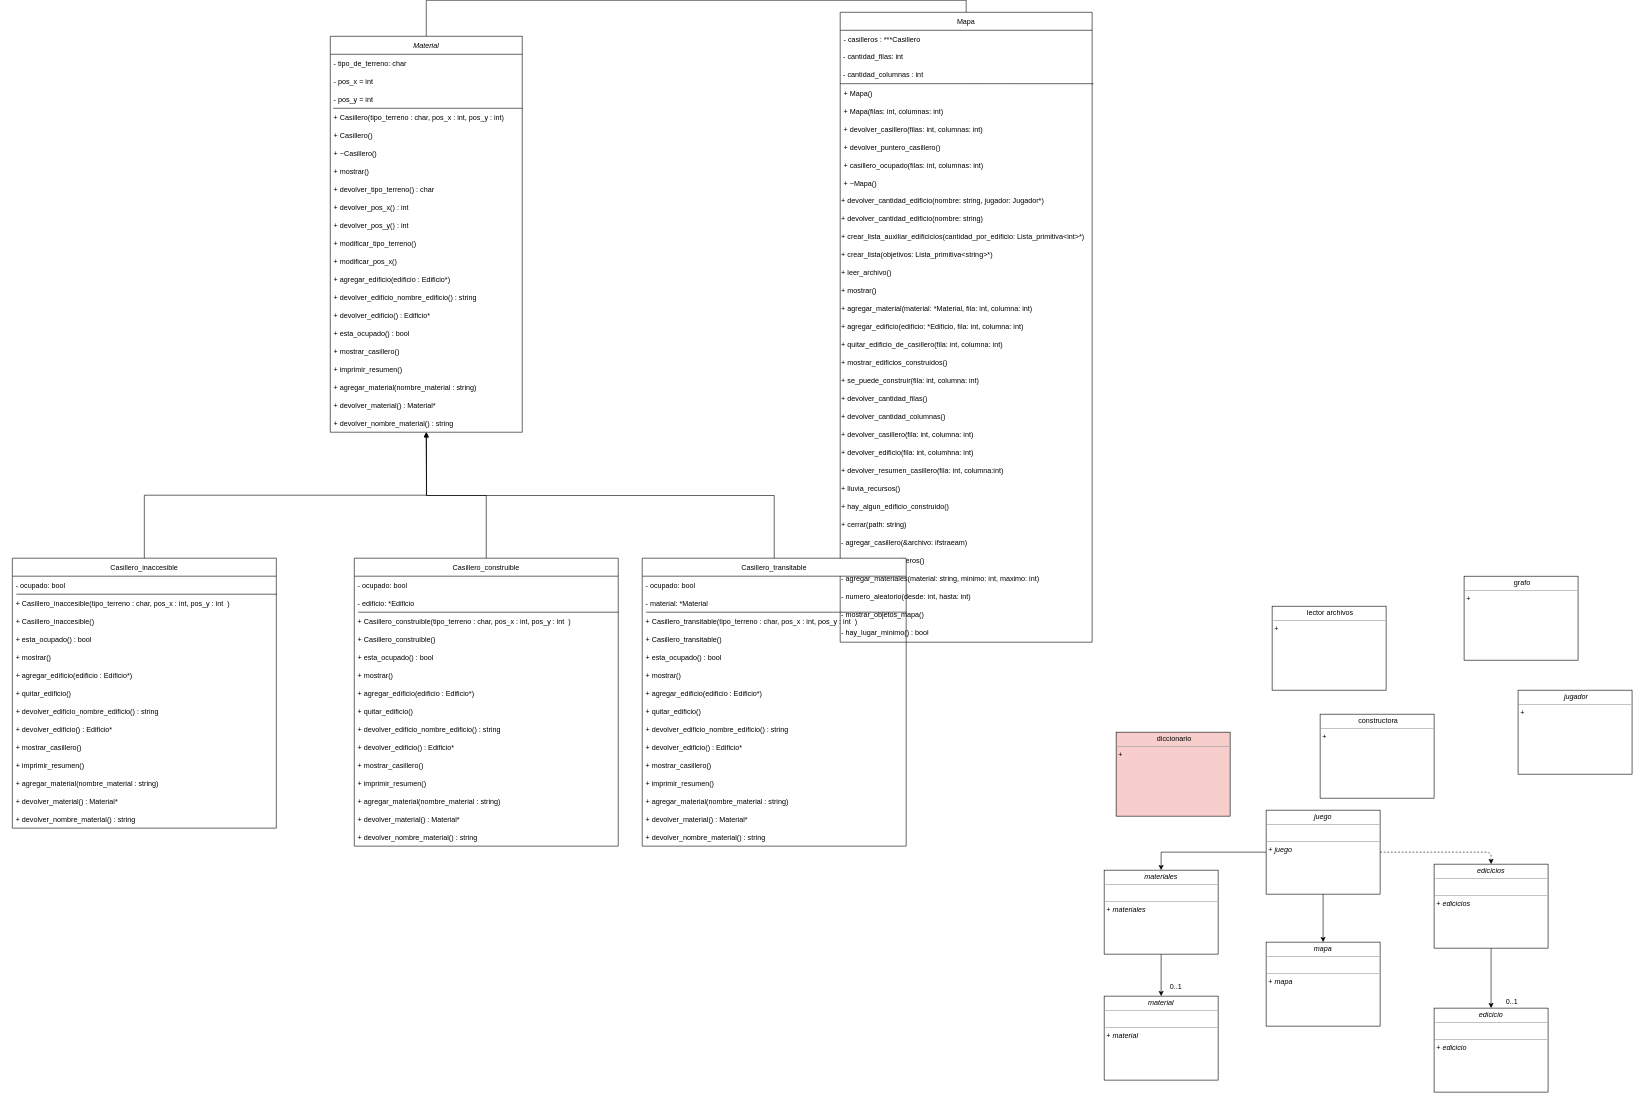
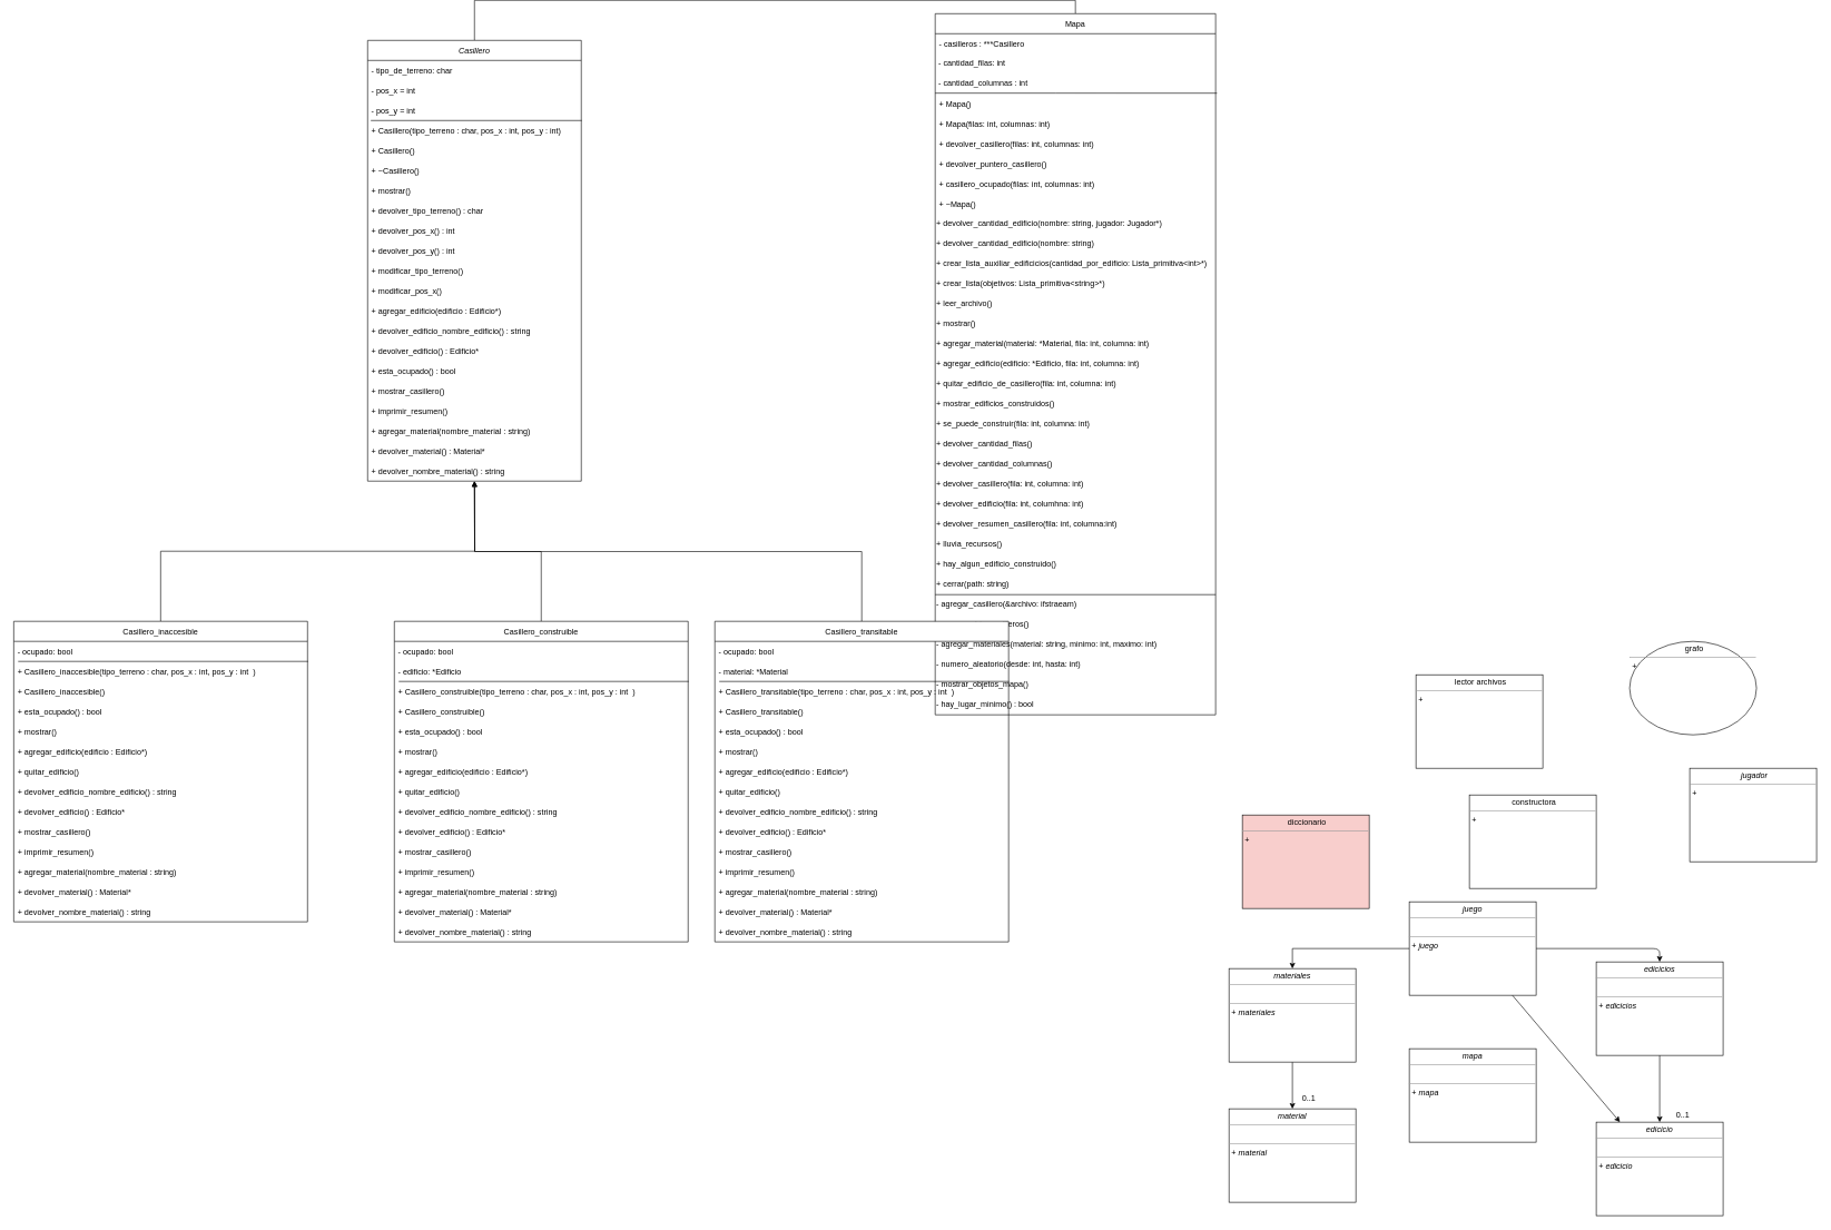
- <mxCell id="58" value="Material" style="swimlane;fontStyle=2;childLayout=stackLayout;horizontal=1;startSize=30;horizontalStack=0;resizeParent=1;resizeParentMax=0;resizeLast=0;collapsible=1;marginBottom=0;" vertex="1" parent="1"><mxGeometry x="550" y="60" width="320" height="660" as="geometry" /></mxCell>
+ <mxCell id="58" value="Casillero" style="swimlane;fontStyle=2;childLayout=stackLayout;horizontal=1;startSize=30;horizontalStack=0;resizeParent=1;resizeParentMax=0;resizeLast=0;collapsible=1;marginBottom=0;" vertex="1" parent="1"><mxGeometry x="550" y="60" width="320" height="660" as="geometry" /></mxCell>
+ <mxCell id="56" value="" style="endArrow=none;html=1;rounded=0;entryX=1;entryY=1;entryDx=0;entryDy=0;exitX=0;exitY=0;exitDx=0;exitDy=0;" edge="1" parent="21" source="51" target="50"><mxGeometry width="50" height="50" relative="1" as="geometry"><mxPoint x="300" y="510" as="sourcePoint" /><mxPoint x="350" y="460" as="targetPoint" /></mxGeometry></mxCell>
- <mxCell id="15" value="&lt;p style=&quot;margin: 0px ; margin-top: 4px ; text-align: center&quot;&gt;&lt;/p&gt;&lt;p style=&quot;text-align: center ; margin: 0px 0px 0px 4px&quot;&gt;grafo&lt;/p&gt;&lt;hr size=&quot;1&quot;&gt;&lt;p style=&quot;margin: 0px ; margin-left: 4px&quot;&gt;+&amp;nbsp;&lt;/p&gt;" style="verticalAlign=top;align=left;overflow=fill;fontSize=12;fontFamily=Helvetica;html=1;rounded=0;shadow=0;comic=0;labelBackgroundColor=none;strokeWidth=1" vertex="1" parent="1"><mxGeometry x="2440" y="960" width="190" height="140" as="geometry" /></mxCell>
+ <mxCell id="15" value="&lt;p style=&quot;margin: 0px ; margin-top: 4px ; text-align: center&quot;&gt;&lt;/p&gt;&lt;p style=&quot;text-align: center ; margin: 0px 0px 0px 4px&quot;&gt;grafo&lt;/p&gt;&lt;hr size=&quot;1&quot;&gt;&lt;p style=&quot;margin: 0px ; margin-left: 4px&quot;&gt;+&amp;nbsp;&lt;/p&gt;" style="ellipse;verticalAlign=top;align=left;overflow=fill;fontSize=12;fontFamily=Helvetica;html=1;shadow=0;comic=0;labelBackgroundColor=none;strokeWidth=1;" vertex="1" parent="1"><mxGeometry x="2440" y="960" width="190" height="140" as="geometry" /></mxCell>
- <mxCell id="9" style="edgeStyle=none;html=1;entryX=0.5;entryY=0;entryDx=0;entryDy=0;dashed=1;" parent="1" source="11" target="4" edge="1"><mxGeometry relative="1" as="geometry"><Array as="points"><mxPoint x="2485" y="1420" /></Array></mxGeometry></mxCell>
+ <mxCell id="9" style="edgeStyle=none;html=1;entryX=0.5;entryY=0;entryDx=0;entryDy=0;" parent="1" source="11" target="4" edge="1"><mxGeometry relative="1" as="geometry"><Array as="points"><mxPoint x="2485" y="1420" /></Array></mxGeometry></mxCell>
- <mxCell id="10" style="edgeStyle=none;html=1;entryX=0.5;entryY=0;entryDx=0;entryDy=0;" parent="1" source="11" target="12" edge="1"><mxGeometry relative="1" as="geometry" /></mxCell>
+ <mxCell id="10" style="edgeStyle=none;html=1;" parent="1" source="11" target="2" edge="1"><mxGeometry relative="1" as="geometry" /></mxCell>
